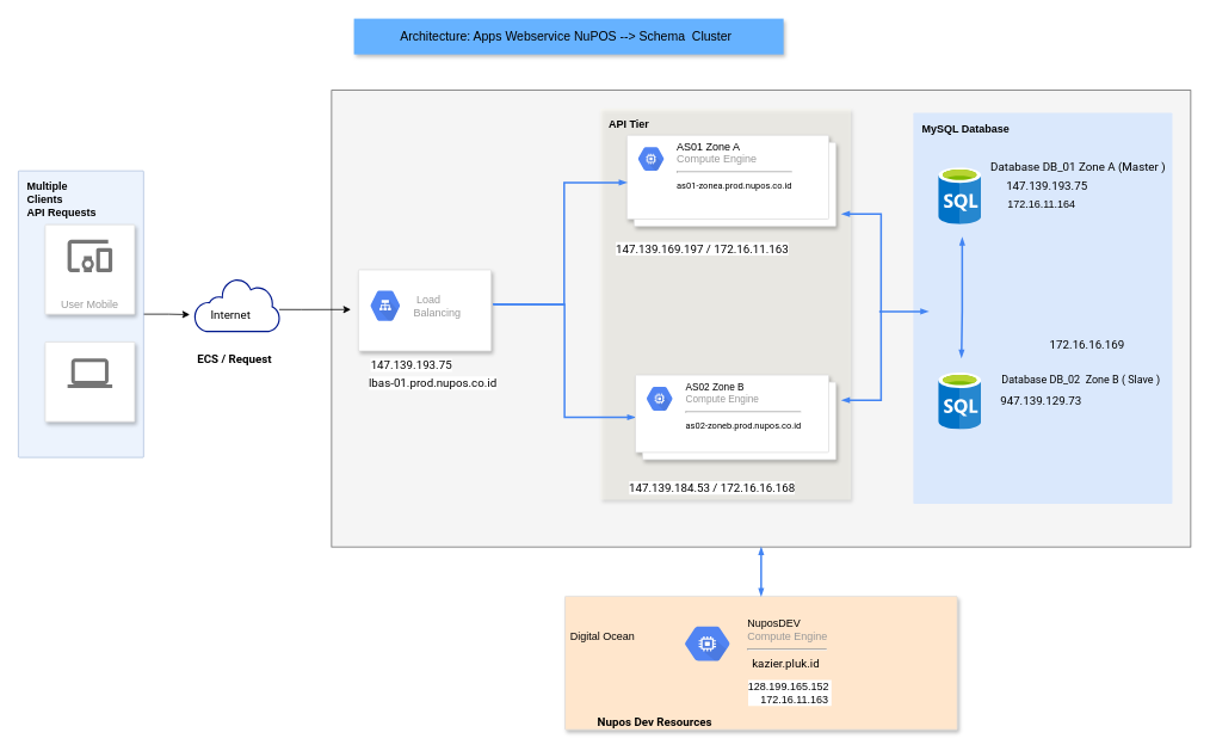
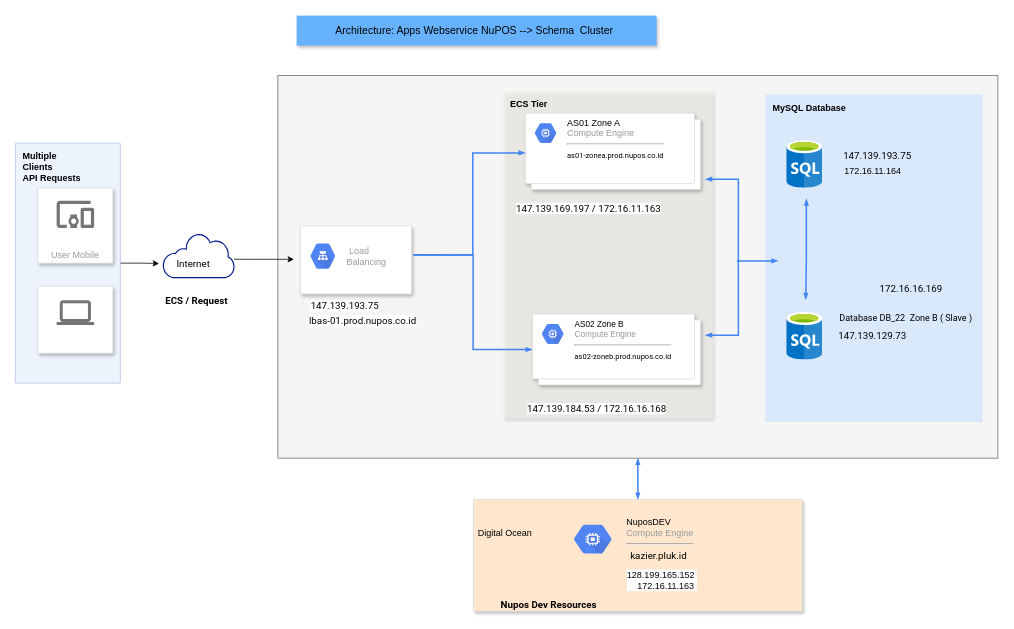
- <mxCell id="5" value="&lt;b&gt;API Tier&lt;/b&gt;" style="rounded=1;absoluteArcSize=1;arcSize=2;html=1;strokeColor=#36393d;shadow=1;dashed=0;strokeColor=none;fontSize=12;align=left;verticalAlign=top;spacing=10;spacingTop=-4;direction=south;fillColor=#f9f7ed;sketch=0;glass=0;opacity=50;strokeWidth=2;" vertex="1" parent="4"><mxGeometry x="300.28" y="20" width="279.72" height="437" as="geometry" /></mxCell>
+ <mxCell id="5" value="&lt;b&gt;ECS Tier&lt;/b&gt;" style="rounded=1;absoluteArcSize=1;arcSize=2;html=1;strokeColor=#36393d;shadow=1;dashed=0;strokeColor=none;fontSize=12;align=left;verticalAlign=top;spacing=10;spacingTop=-4;direction=south;fillColor=#f9f7ed;sketch=0;glass=0;opacity=50;strokeWidth=2;" vertex="1" parent="4"><mxGeometry x="300.28" y="20" width="279.72" height="437" as="geometry" /></mxCell>
- <mxCell id="27" value="&lt;div style=&quot;direction: ltr&quot;&gt;&lt;span style=&quot;font-family: &amp;#34;roboto&amp;#34; , &amp;#34;robotodraft&amp;#34; , &amp;#34;helvetica&amp;#34; , &amp;#34;arial&amp;#34; , sans-serif ; font-size: small&quot;&gt;Database DB_01 Zone A (Master )&lt;/span&gt;&lt;/div&gt;" style="text;html=1;resizable=0;autosize=1;align=center;verticalAlign=middle;points=[];fillColor=none;strokeColor=none;rounded=0;shadow=1;" vertex="1" parent="4"><mxGeometry x="728.526" y="74.994" width="210" height="20" as="geometry" /></mxCell>
- <mxCell id="22" value="&lt;font face=&quot;roboto, robotodraft, helvetica, arial, sans-serif&quot; style=&quot;font-size: 12px&quot;&gt;Database DB_02 &amp;nbsp;Zone B ( Slave )&lt;/font&gt;" style="text;html=1;resizable=0;autosize=1;align=center;verticalAlign=middle;points=[];fillColor=none;strokeColor=none;rounded=0;" vertex="1" parent="4"><mxGeometry x="736.841" y="312.822" width="200" height="20" as="geometry" /></mxCell>
+ <mxCell id="22" value="&lt;font face=&quot;roboto, robotodraft, helvetica, arial, sans-serif&quot; style=&quot;font-size: 12px&quot;&gt;Database DB_22 &amp;nbsp;Zone B ( Slave )&lt;/font&gt;" style="text;html=1;resizable=0;autosize=1;align=center;verticalAlign=middle;points=[];fillColor=none;strokeColor=none;rounded=0;" vertex="1" parent="4"><mxGeometry x="736.841" y="312.822" width="200" height="20" as="geometry" /></mxCell>
- <mxCell id="13" value="&lt;span style=&quot;font-family: roboto, robotodraft, helvetica, arial, sans-serif; font-size: 13px;&quot;&gt;947.139.129.73&amp;nbsp;&lt;/span&gt;" style="text;html=1;resizable=0;autosize=1;align=center;verticalAlign=middle;points=[];fillColor=none;strokeColor=none;rounded=0;labelBackgroundColor=none;" parent="4" vertex="1"><mxGeometry x="738.997" y="337.421" width="110" height="20" as="geometry" /></mxCell>
+ <mxCell id="13" value="&lt;span style=&quot;font-family: roboto, robotodraft, helvetica, arial, sans-serif; font-size: 13px;&quot;&gt;147.139.129.73&amp;nbsp;&lt;/span&gt;" style="text;html=1;resizable=0;autosize=1;align=center;verticalAlign=middle;points=[];fillColor=none;strokeColor=none;rounded=0;labelBackgroundColor=none;" parent="4" vertex="1"><mxGeometry x="738.997" y="337.421" width="110" height="20" as="geometry" /></mxCell>
